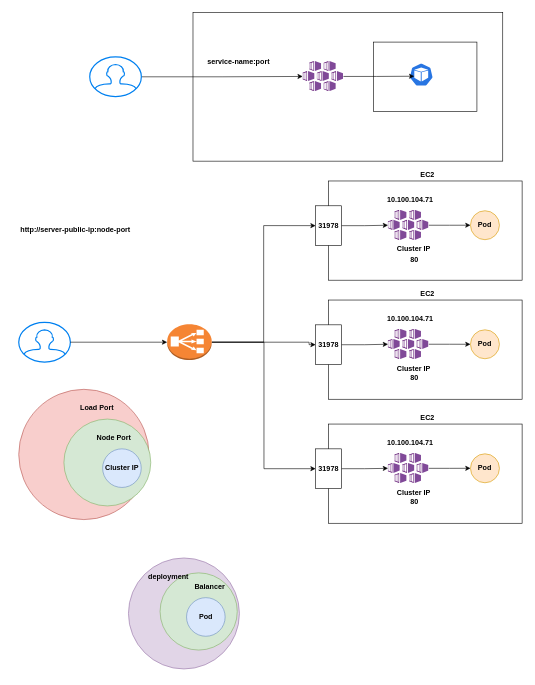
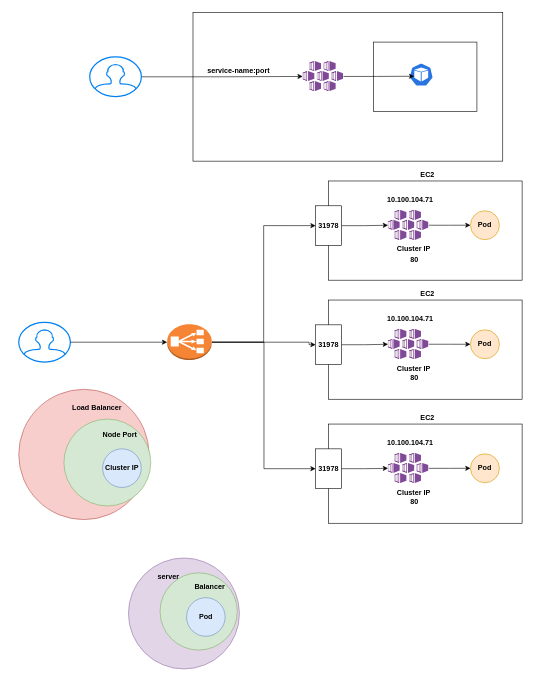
- <mxCell id="11" value="&lt;b&gt;service-name:port&lt;/b&gt;" style="text;html=1;align=center;verticalAlign=middle;resizable=0;points=[];autosize=1;strokeColor=none;fillColor=none;" parent="2" vertex="1"><mxGeometry x="312.025" y="66.673" width="130" height="30" as="geometry" /></mxCell>
+ <mxCell id="11" value="&lt;b&gt;service-name:port&lt;/b&gt;" style="text;html=1;align=center;verticalAlign=middle;resizable=0;points=[];autosize=1;strokeColor=none;fillColor=none;" parent="2" vertex="1"><mxGeometry x="312.025" y="81.673" width="130" height="30" as="geometry" /></mxCell>
- <mxCell id="14" value="&lt;b&gt;http://server-public-ip:node-port&lt;/b&gt;" style="text;html=1;align=center;verticalAlign=middle;resizable=0;points=[];autosize=1;strokeColor=none;fillColor=none;" parent="2" vertex="1"><mxGeometry y="347.368" width="210" height="30" as="geometry" /></mxCell>
- <mxCell id="20" value="&lt;b&gt;Load Port&lt;/b&gt;" style="text;html=1;align=center;verticalAlign=middle;resizable=0;points=[];autosize=1;strokeColor=none;fillColor=none;" parent="15" vertex="1"><mxGeometry x="75.316" y="16.541" width="110" height="30" as="geometry" /></mxCell>
+ <mxCell id="20" value="&lt;b&gt;Load Balancer&lt;/b&gt;" style="text;html=1;align=center;verticalAlign=middle;resizable=0;points=[];autosize=1;strokeColor=none;fillColor=none;" parent="15" vertex="1"><mxGeometry x="75.316" y="16.541" width="110" height="30" as="geometry" /></mxCell>
- <mxCell id="19" value="&lt;b&gt;Node Port&lt;/b&gt;" style="text;html=1;align=center;verticalAlign=middle;resizable=0;points=[];autosize=1;strokeColor=none;fillColor=none;" parent="15" vertex="1"><mxGeometry x="118.354" y="66.165" width="80" height="30" as="geometry" /></mxCell>
+ <mxCell id="19" value="&lt;b&gt;Node Port&lt;/b&gt;" style="text;html=1;align=center;verticalAlign=middle;resizable=0;points=[];autosize=1;strokeColor=none;fillColor=none;" parent="15" vertex="1"><mxGeometry x="128.354" y="61.165" width="80" height="30" as="geometry" /></mxCell>
- <mxCell id="66" value="&lt;b&gt;deployment&lt;/b&gt;" style="text;html=1;align=center;verticalAlign=middle;resizable=0;points=[];autosize=1;strokeColor=none;fillColor=none;" parent="61" vertex="1"><mxGeometry x="21.519" y="16.541" width="90" height="30" as="geometry" /></mxCell>
+ <mxCell id="66" value="&lt;b&gt;server&lt;/b&gt;" style="text;html=1;align=center;verticalAlign=middle;resizable=0;points=[];autosize=1;strokeColor=none;fillColor=none;" parent="61" vertex="1"><mxGeometry x="21.519" y="16.541" width="90" height="30" as="geometry" /></mxCell>
